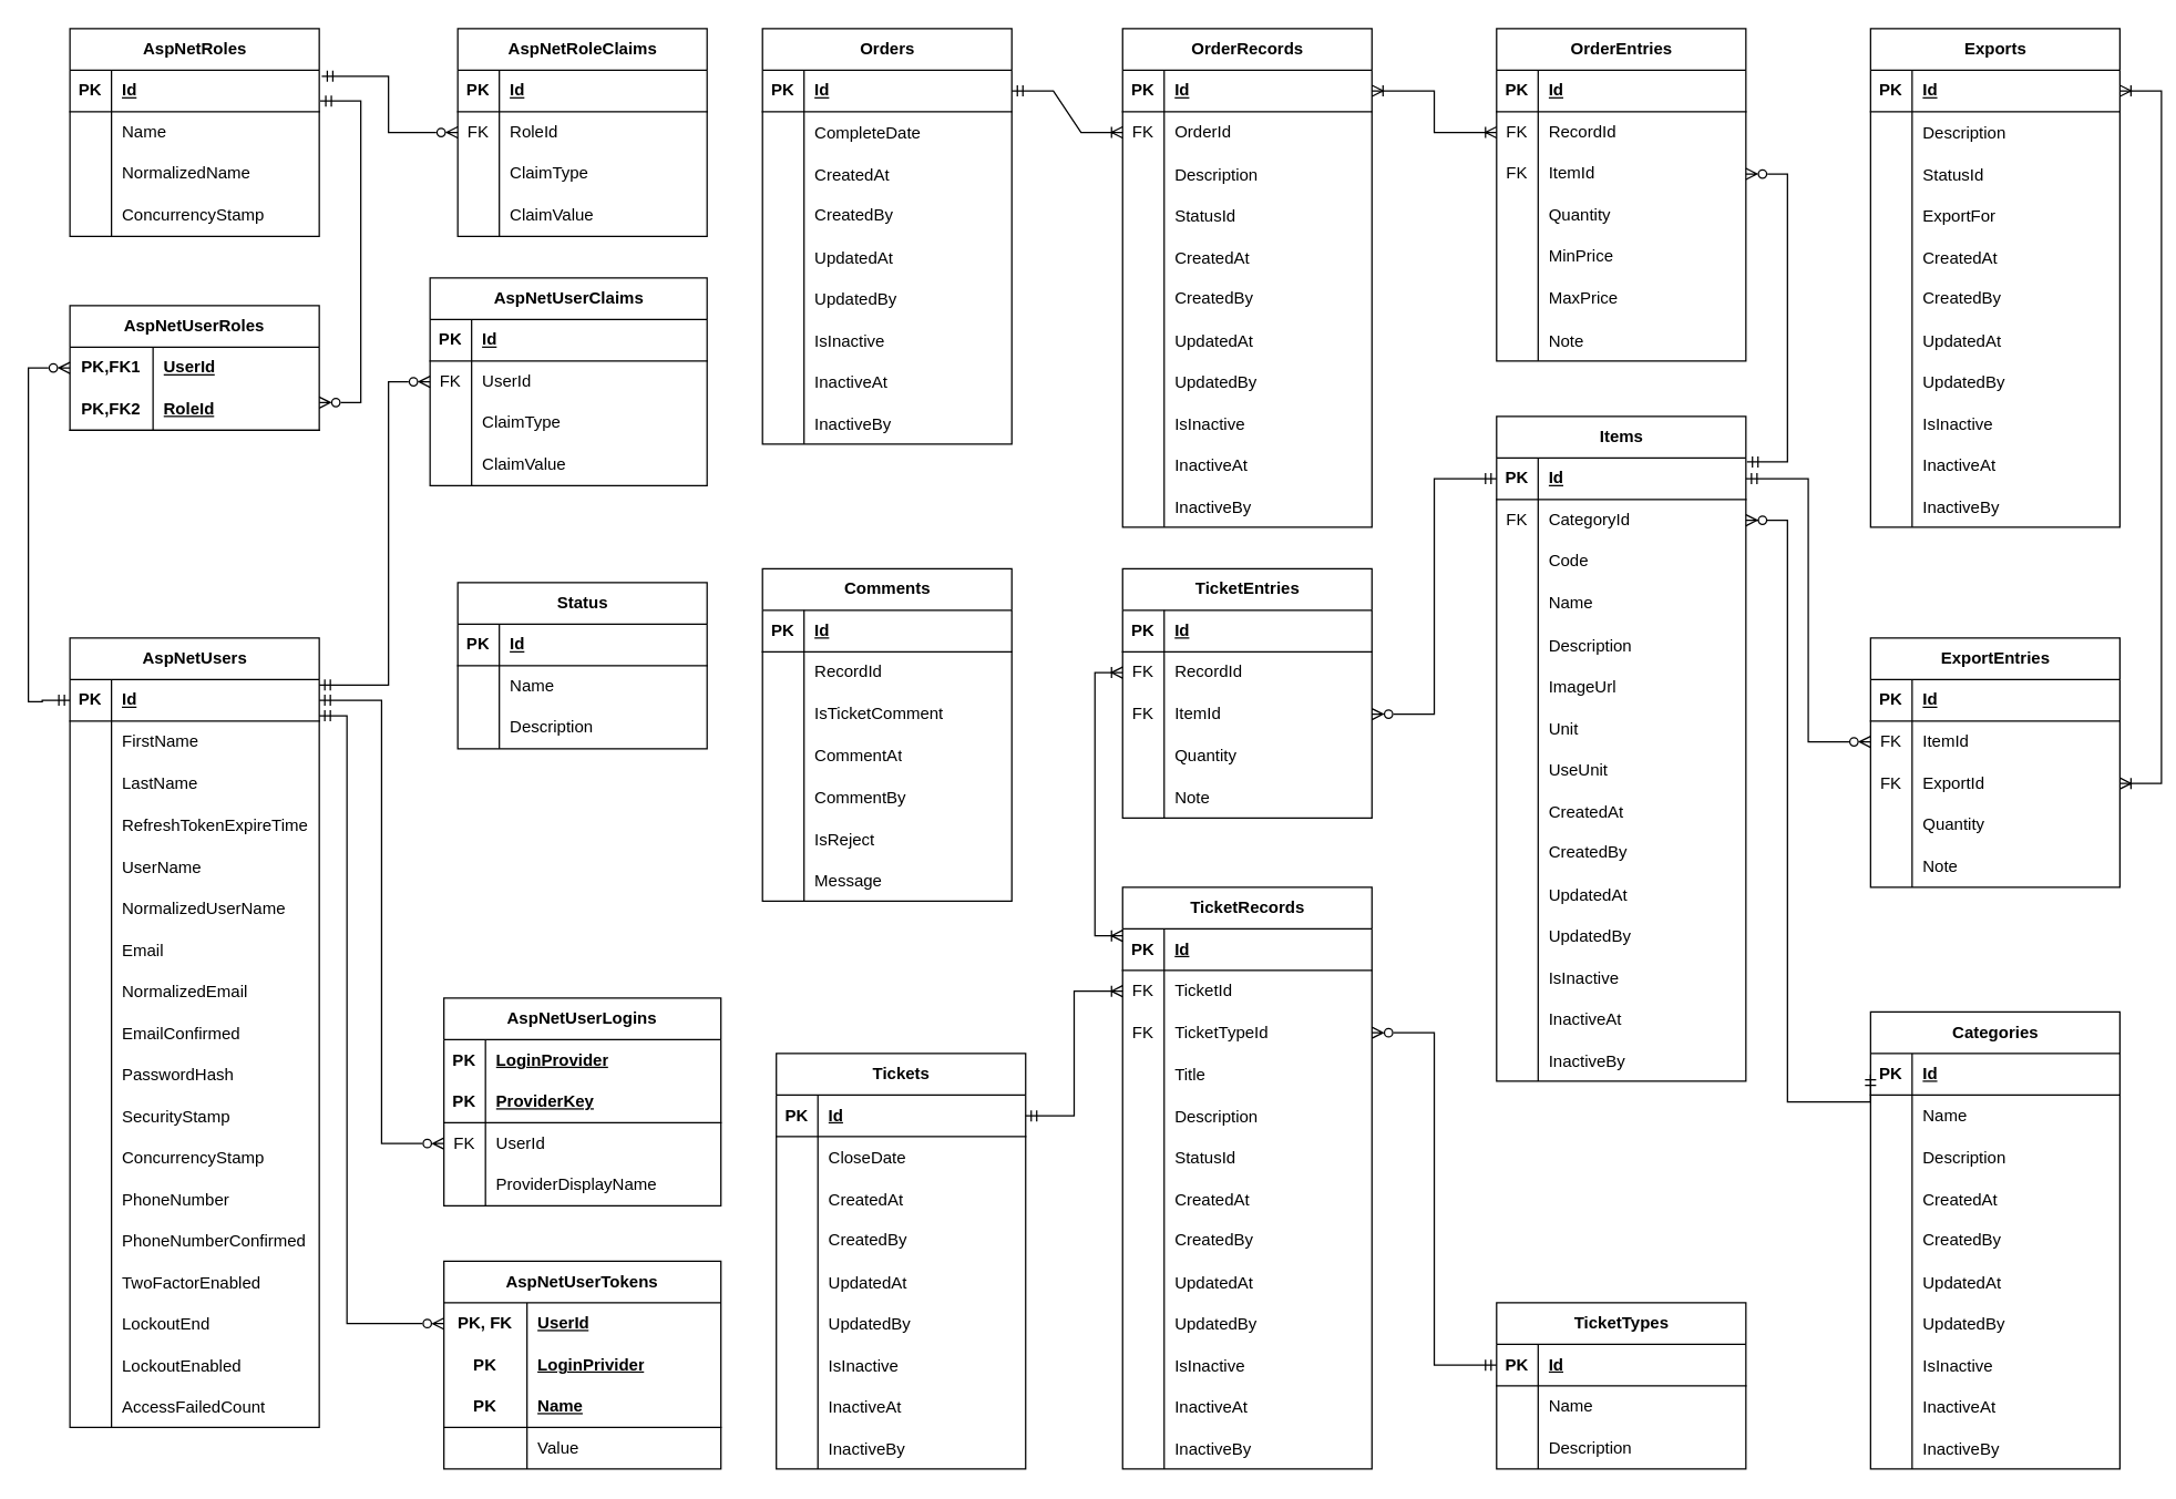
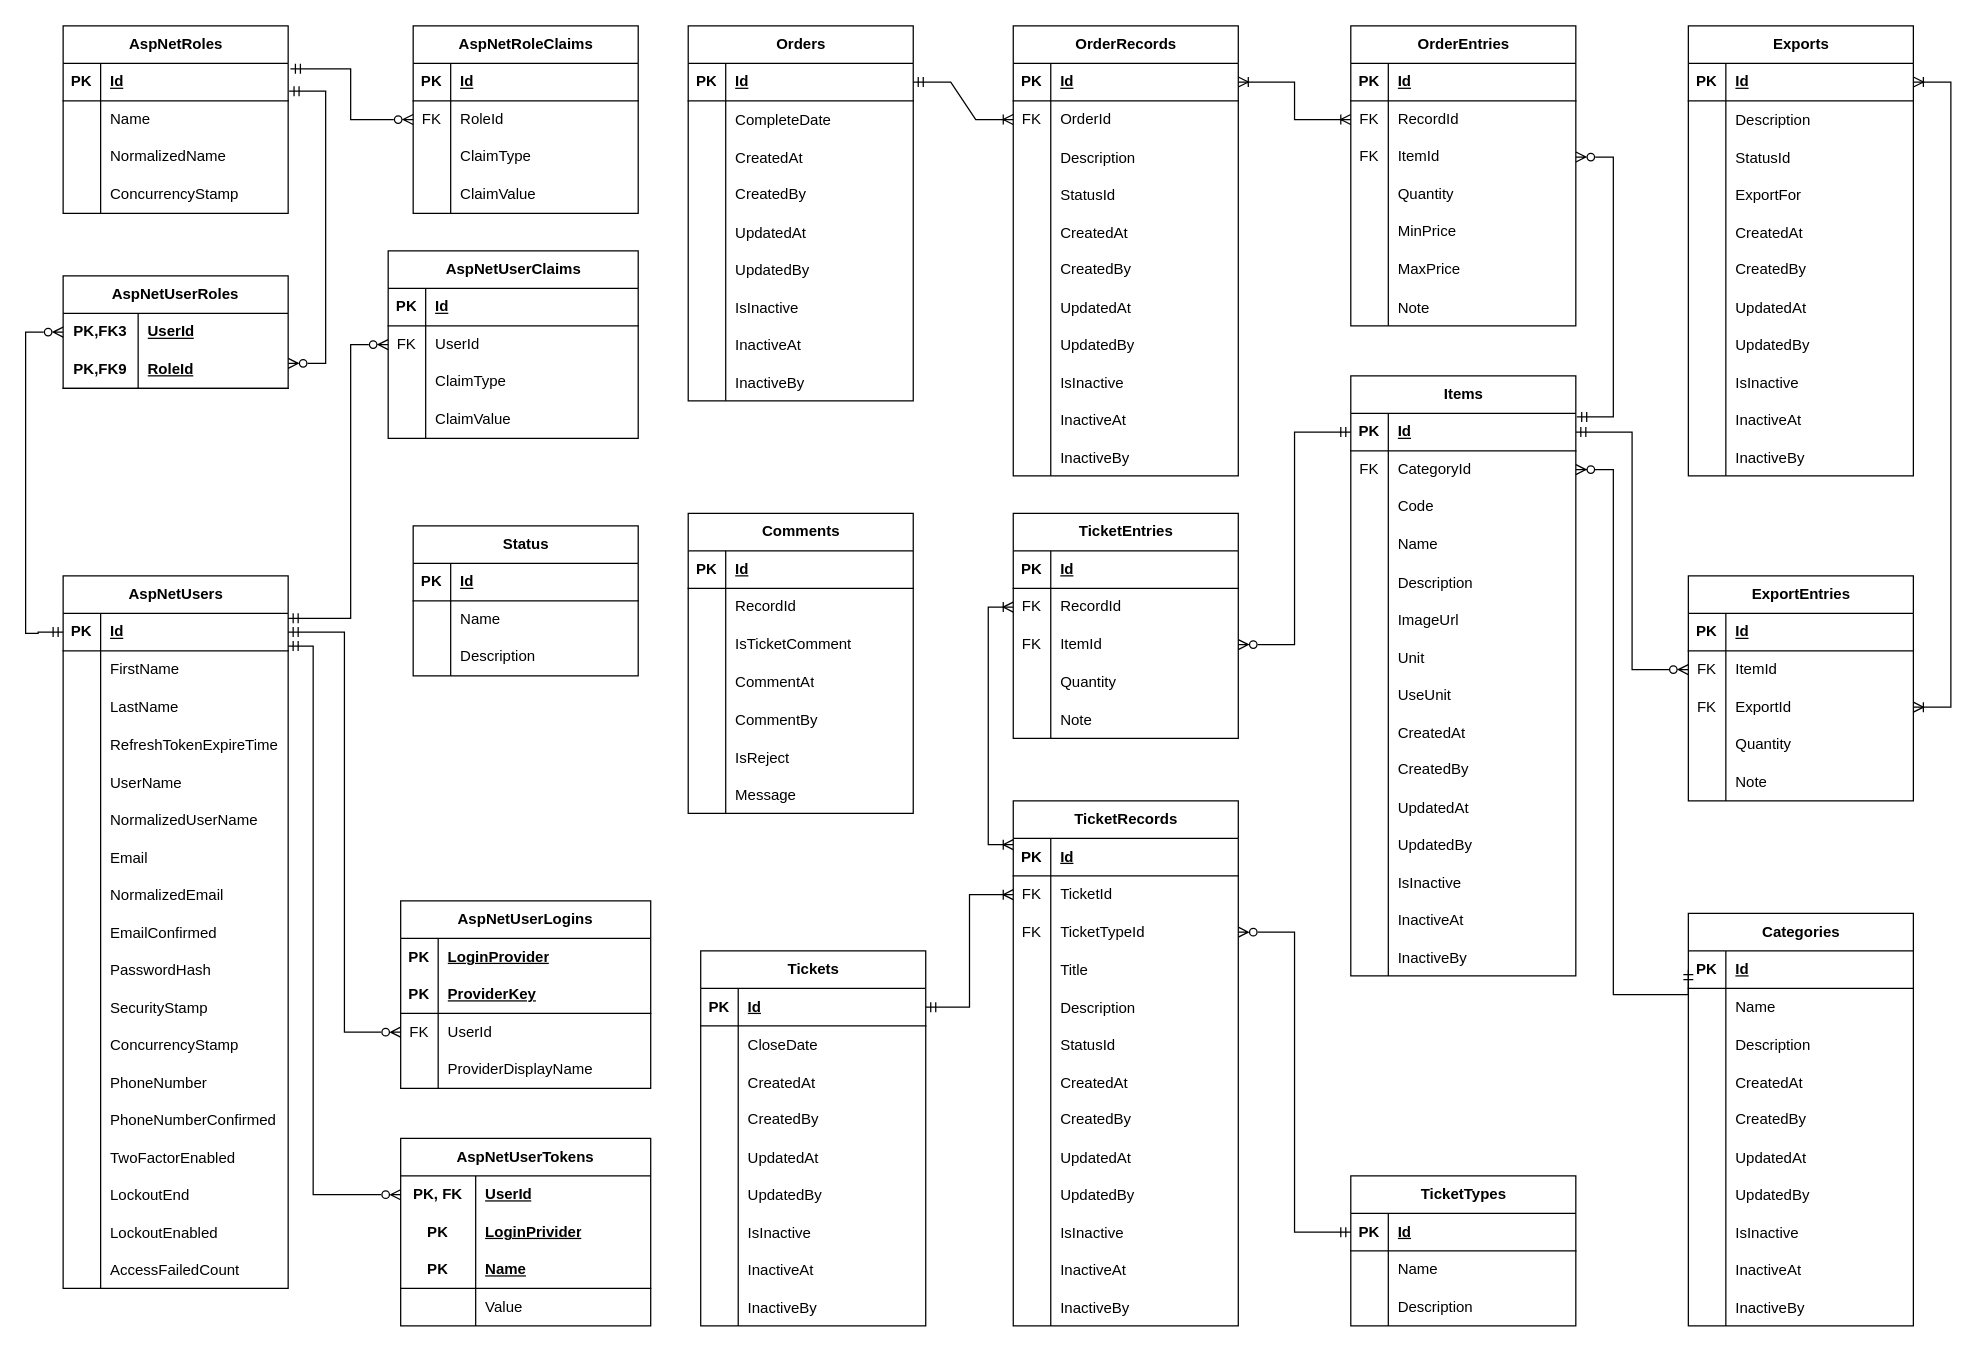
- <mxCell id="101" value="PK,FK1" style="shape=partialRectangle;connectable=0;fillColor=none;top=0;left=0;bottom=0;right=0;fontStyle=1;overflow=hidden;html=1;whiteSpace=wrap;" parent="100" vertex="1"><mxGeometry width="60" height="30" as="geometry"><mxRectangle width="60" height="30" as="alternateBounds" /></mxGeometry></mxCell>
+ <mxCell id="101" value="PK,FK3" style="shape=partialRectangle;connectable=0;fillColor=none;top=0;left=0;bottom=0;right=0;fontStyle=1;overflow=hidden;html=1;whiteSpace=wrap;" parent="100" vertex="1"><mxGeometry width="60" height="30" as="geometry"><mxRectangle width="60" height="30" as="alternateBounds" /></mxGeometry></mxCell>
- <mxCell id="104" value="PK,FK2" style="shape=partialRectangle;connectable=0;fillColor=none;top=0;left=0;bottom=0;right=0;fontStyle=1;overflow=hidden;html=1;whiteSpace=wrap;" parent="103" vertex="1"><mxGeometry width="60" height="30" as="geometry"><mxRectangle width="60" height="30" as="alternateBounds" /></mxGeometry></mxCell>
+ <mxCell id="104" value="PK,FK9" style="shape=partialRectangle;connectable=0;fillColor=none;top=0;left=0;bottom=0;right=0;fontStyle=1;overflow=hidden;html=1;whiteSpace=wrap;" parent="103" vertex="1"><mxGeometry width="60" height="30" as="geometry"><mxRectangle width="60" height="30" as="alternateBounds" /></mxGeometry></mxCell>
